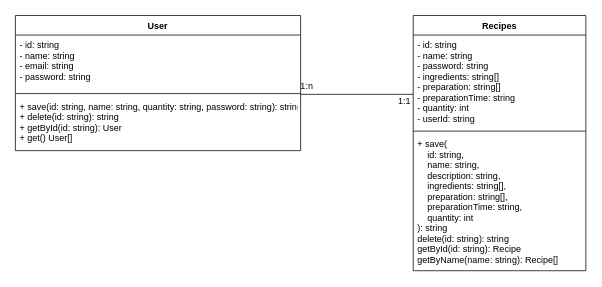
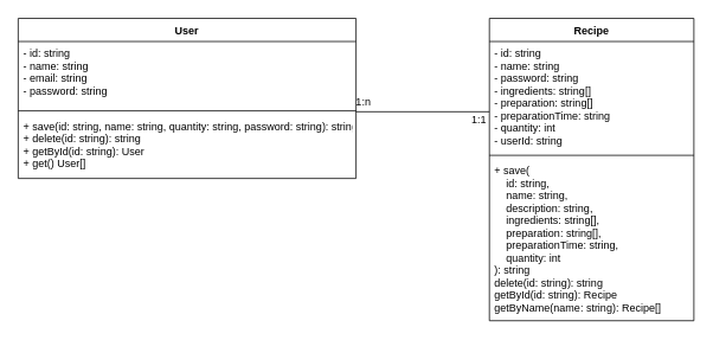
- <mxCell id="6" value="Recipes" style="swimlane;fontStyle=1;align=center;verticalAlign=top;childLayout=stackLayout;horizontal=1;startSize=26;horizontalStack=0;resizeParent=1;resizeParentMax=0;resizeLast=0;collapsible=1;marginBottom=0;" vertex="1" parent="1"><mxGeometry x="550" y="20" width="230" height="340" as="geometry" /></mxCell>
+ <mxCell id="6" value="Recipe" style="swimlane;fontStyle=1;align=center;verticalAlign=top;childLayout=stackLayout;horizontal=1;startSize=26;horizontalStack=0;resizeParent=1;resizeParentMax=0;resizeLast=0;collapsible=1;marginBottom=0;" vertex="1" parent="1"><mxGeometry x="550" y="20" width="230" height="340" as="geometry" /></mxCell>
